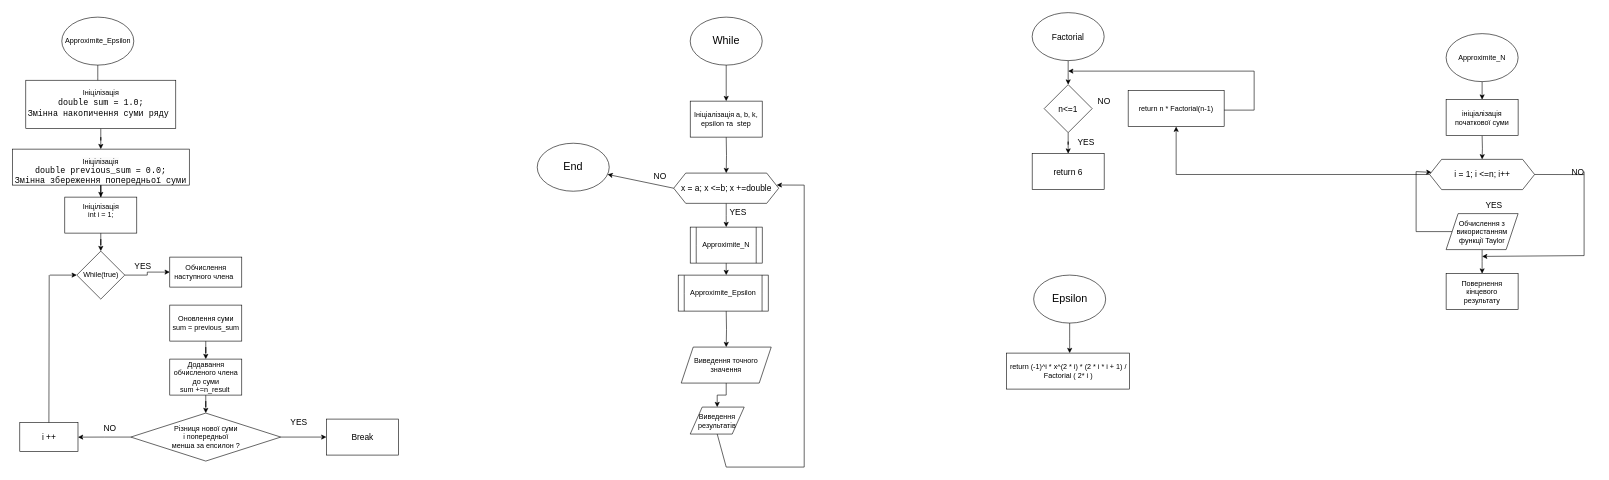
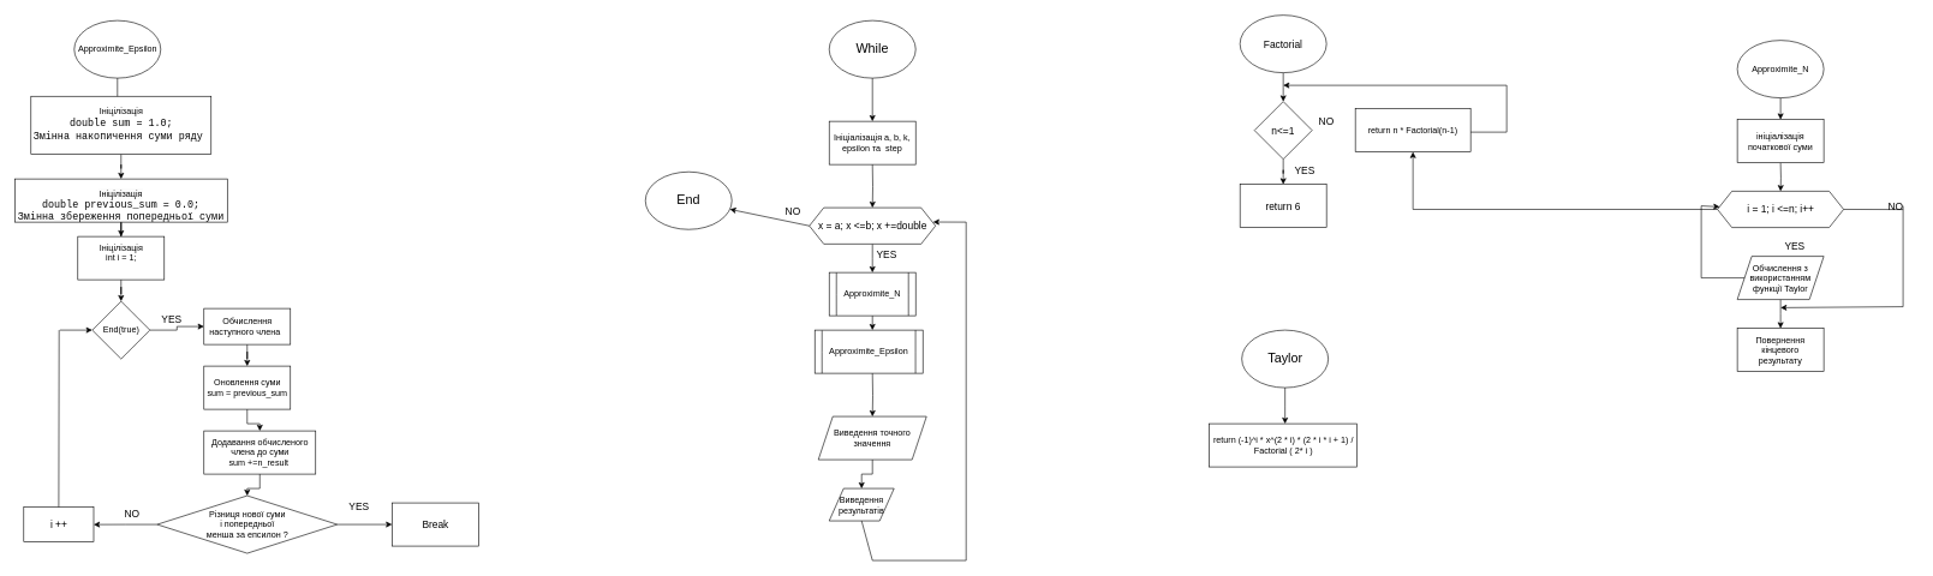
- <mxCell id="55" value="While(true)" style="rhombus;whiteSpace=wrap;html=1;" vertex="1" parent="1"><mxGeometry x="127.5" y="418" width="80" height="80" as="geometry" /></mxCell>
+ <mxCell id="55" value="End(true)" style="rhombus;whiteSpace=wrap;html=1;" vertex="1" parent="1"><mxGeometry x="127.5" y="418" width="80" height="80" as="geometry" /></mxCell>
+ <mxCell id="56" value="" style="edgeStyle=orthogonalEdgeStyle;rounded=0;orthogonalLoop=1;jettySize=auto;html=1;" edge="1" parent="1" source="57" target="59"><mxGeometry relative="1" as="geometry" /></mxCell>
- <mxCell id="36" value="&lt;font style=&quot;font-size: 18px;&quot;&gt;Epsilon&lt;/font&gt;" style="ellipse;whiteSpace=wrap;html=1;" vertex="1" parent="1"><mxGeometry x="1722.5" y="458" width="120" height="80" as="geometry" /></mxCell>
+ <mxCell id="36" value="&lt;font style=&quot;font-size: 18px;&quot;&gt;Taylor&lt;/font&gt;" style="ellipse;whiteSpace=wrap;html=1;" vertex="1" parent="1"><mxGeometry x="1722.5" y="458" width="120" height="80" as="geometry" /></mxCell>
- <mxCell id="61" value="Додавання обчисленого члена до суми&lt;br&gt;sum +=n_result&amp;nbsp;" style="rounded=0;whiteSpace=wrap;html=1;" vertex="1" parent="1"><mxGeometry x="282.5" y="598" width="120" height="60" as="geometry" /></mxCell>
+ <mxCell id="61" value="Додавання обчисленого члена до суми&lt;br&gt;sum +=n_result&amp;nbsp;" style="rounded=0;whiteSpace=wrap;html=1;" vertex="1" parent="1"><mxGeometry x="282.5" y="598" width="155" height="60" as="geometry" /></mxCell>
